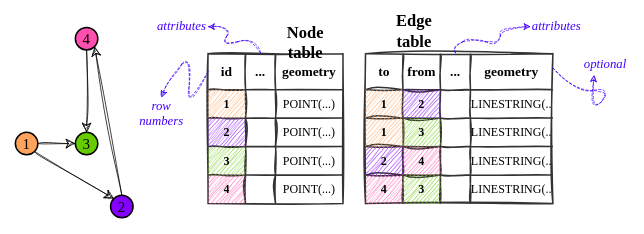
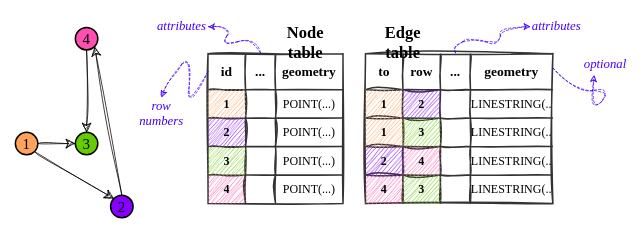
- <mxCell id="62" value="Edge table" style="text;html=1;align=center;verticalAlign=middle;whiteSpace=wrap;rounded=0;fontSize=22;fontStyle=1;fontFamily=Patrick Hand;fontSource=https%3A%2F%2Ffonts.googleapis.com%2Fcss%3Ffamily%3DPatrick%2BHand;" parent="1" vertex="1"><mxGeometry x="502" y="26" width="100" height="30" as="geometry" /></mxCell>
+ <mxCell id="62" value="Edge table" style="text;html=1;align=center;verticalAlign=middle;whiteSpace=wrap;rounded=0;fontSize=22;fontStyle=1;fontFamily=Patrick Hand;fontSource=https%3A%2F%2Ffonts.googleapis.com%2Fcss%3Ffamily%3DPatrick%2BHand;" parent="1" vertex="1"><mxGeometry x="487" y="41" width="100" height="30" as="geometry" /></mxCell>
- <mxCell id="5" value="from" style="shape=partialRectangle;html=1;whiteSpace=wrap;connectable=0;strokeColor=inherit;overflow=hidden;fillColor=none;top=0;left=0;bottom=0;right=0;pointerEvents=1;fontSize=18;fontFamily=Patrick Hand;fontSource=https%3A%2F%2Ffonts.googleapis.com%2Fcss%3Ffamily%3DPatrick%2BHand;fontStyle=1" parent="3" vertex="1"><mxGeometry x="50" width="50" height="48" as="geometry"><mxRectangle width="50" height="48" as="alternateBounds" /></mxGeometry></mxCell>
+ <mxCell id="5" value="row" style="shape=partialRectangle;html=1;whiteSpace=wrap;connectable=0;strokeColor=inherit;overflow=hidden;fillColor=none;top=0;left=0;bottom=0;right=0;pointerEvents=1;fontSize=18;fontFamily=Patrick Hand;fontSource=https%3A%2F%2Ffonts.googleapis.com%2Fcss%3Ffamily%3DPatrick%2BHand;fontStyle=1" parent="3" vertex="1"><mxGeometry x="50" width="50" height="48" as="geometry"><mxRectangle width="50" height="48" as="alternateBounds" /></mxGeometry></mxCell>
